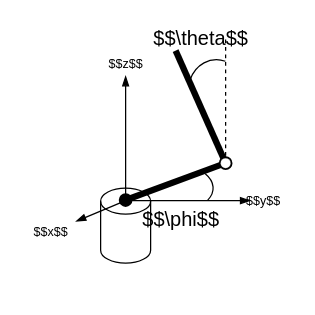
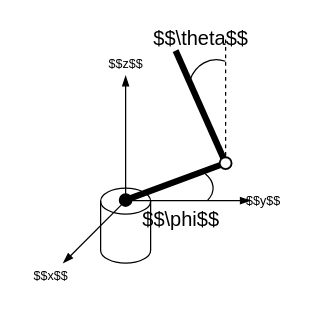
- <mxCell id="12" value="&lt;font style=&quot;font-size: 10px&quot;&gt;$$x$$&lt;/font&gt;" style="text;html=1;align=center;verticalAlign=middle;resizable=0;points=[];autosize=1;strokeColor=none;fillColor=none;" vertex="1" parent="1"><mxGeometry x="20" y="175" width="40" height="20" as="geometry" /></mxCell>
+ <mxCell id="12" value="&lt;font style=&quot;font-size: 10px&quot;&gt;$$x$$&lt;/font&gt;" style="text;html=1;align=center;verticalAlign=middle;resizable=0;points=[];autosize=1;strokeColor=none;fillColor=none;" vertex="1" parent="1"><mxGeometry x="20" y="210" width="40" height="20" as="geometry" /></mxCell>
